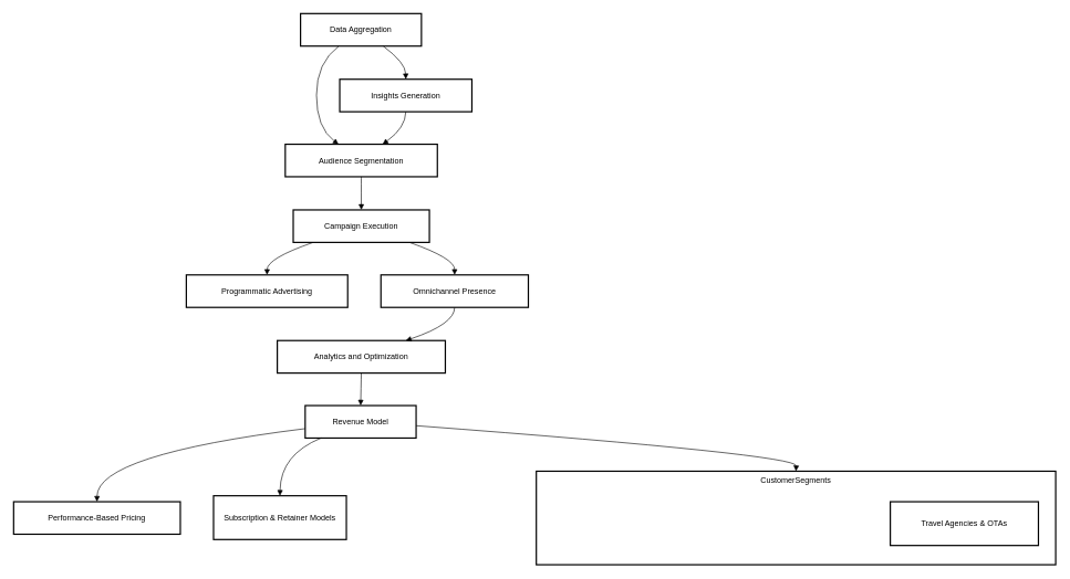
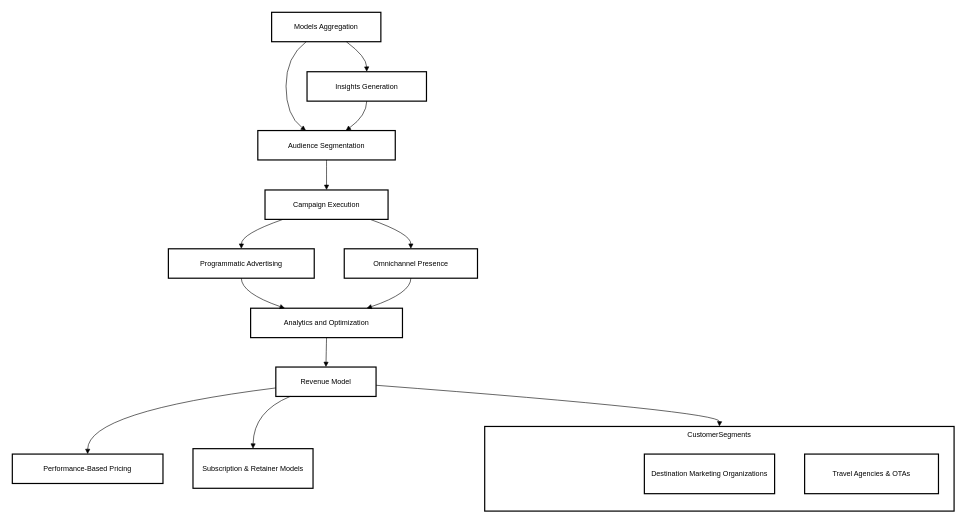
- <mxCell id="5" value="Data Aggregation" style="whiteSpace=wrap;strokeWidth=2;" vertex="1" parent="1"><mxGeometry x="452" y="20" width="182" height="49" as="geometry" /></mxCell>
+ <mxCell id="5" value="Models Aggregation" style="whiteSpace=wrap;strokeWidth=2;" vertex="1" parent="1"><mxGeometry x="452" y="20" width="182" height="49" as="geometry" /></mxCell>
+ <mxCell id="21" value="" style="curved=1;startArrow=none;endArrow=block;exitX=0.5;exitY=0.99;entryX=0.22;entryY=-0.01;rounded=0;" edge="1" parent="1" source="9" target="11"><mxGeometry relative="1" as="geometry"><Array as="points"><mxPoint x="402" y="488" /></Array></mxGeometry></mxCell>
+ <mxCell id="3" value="Destination Marketing Organizations" style="whiteSpace=wrap;strokeWidth=2;" vertex="1" parent="2"><mxGeometry x="266" y="46" width="217" height="66" as="geometry" /></mxCell>
